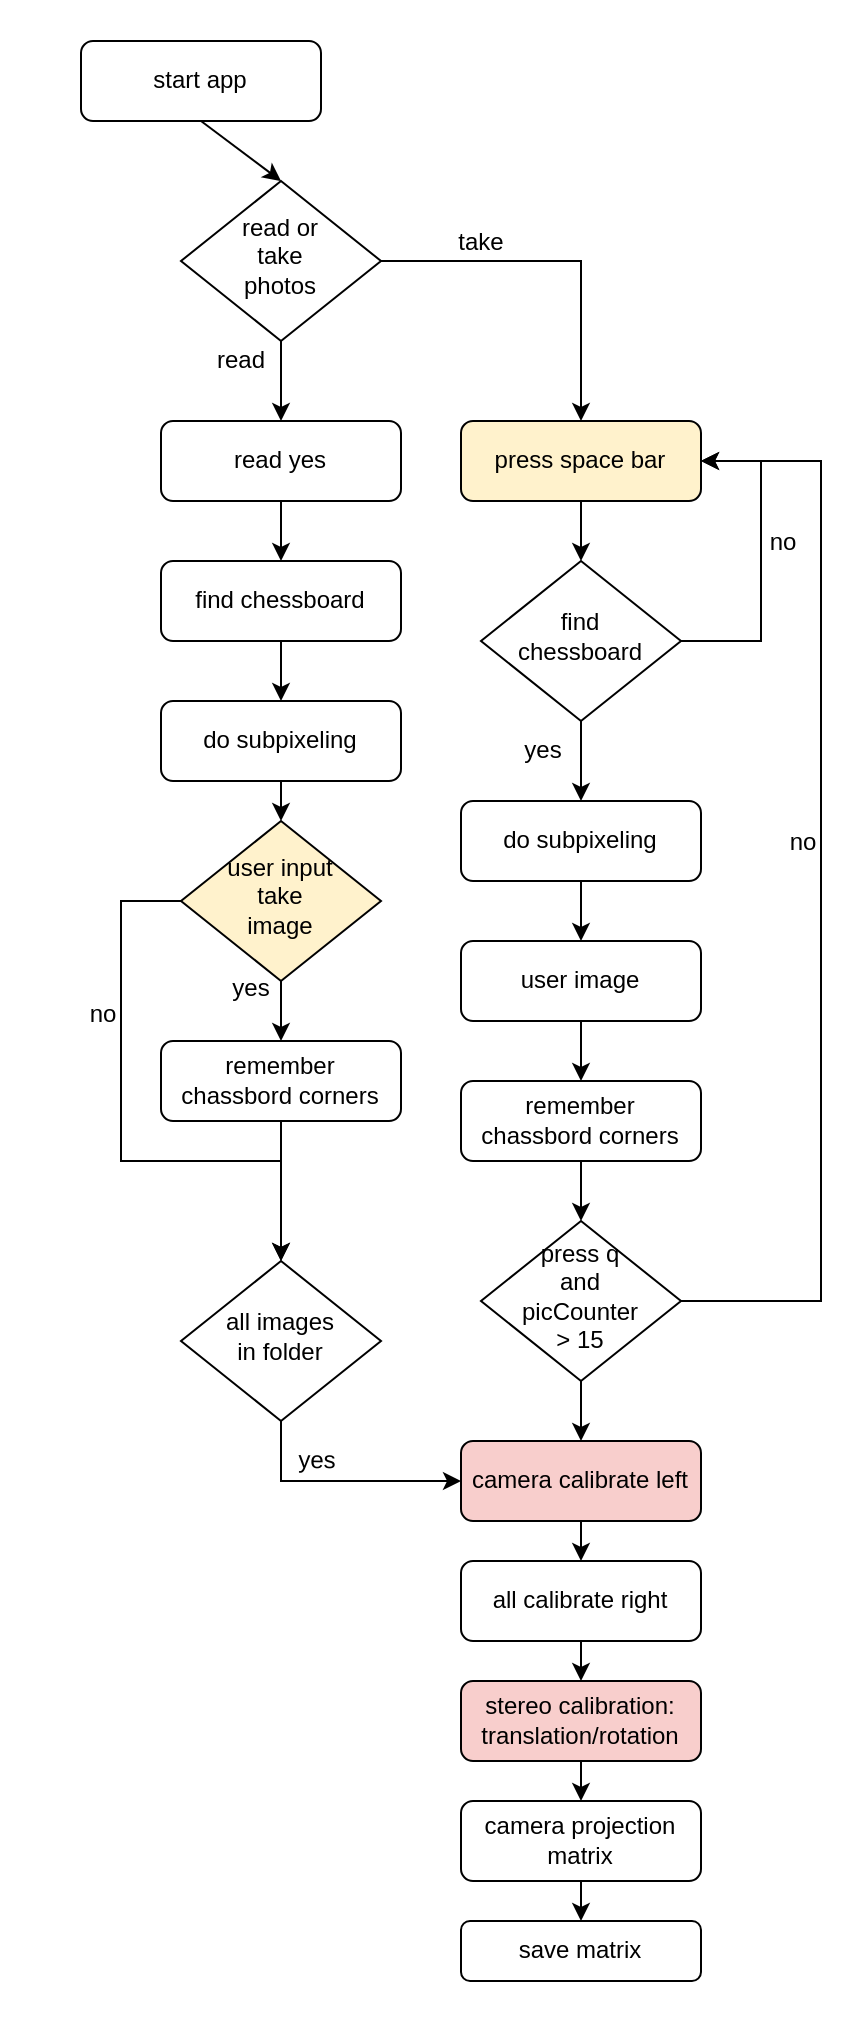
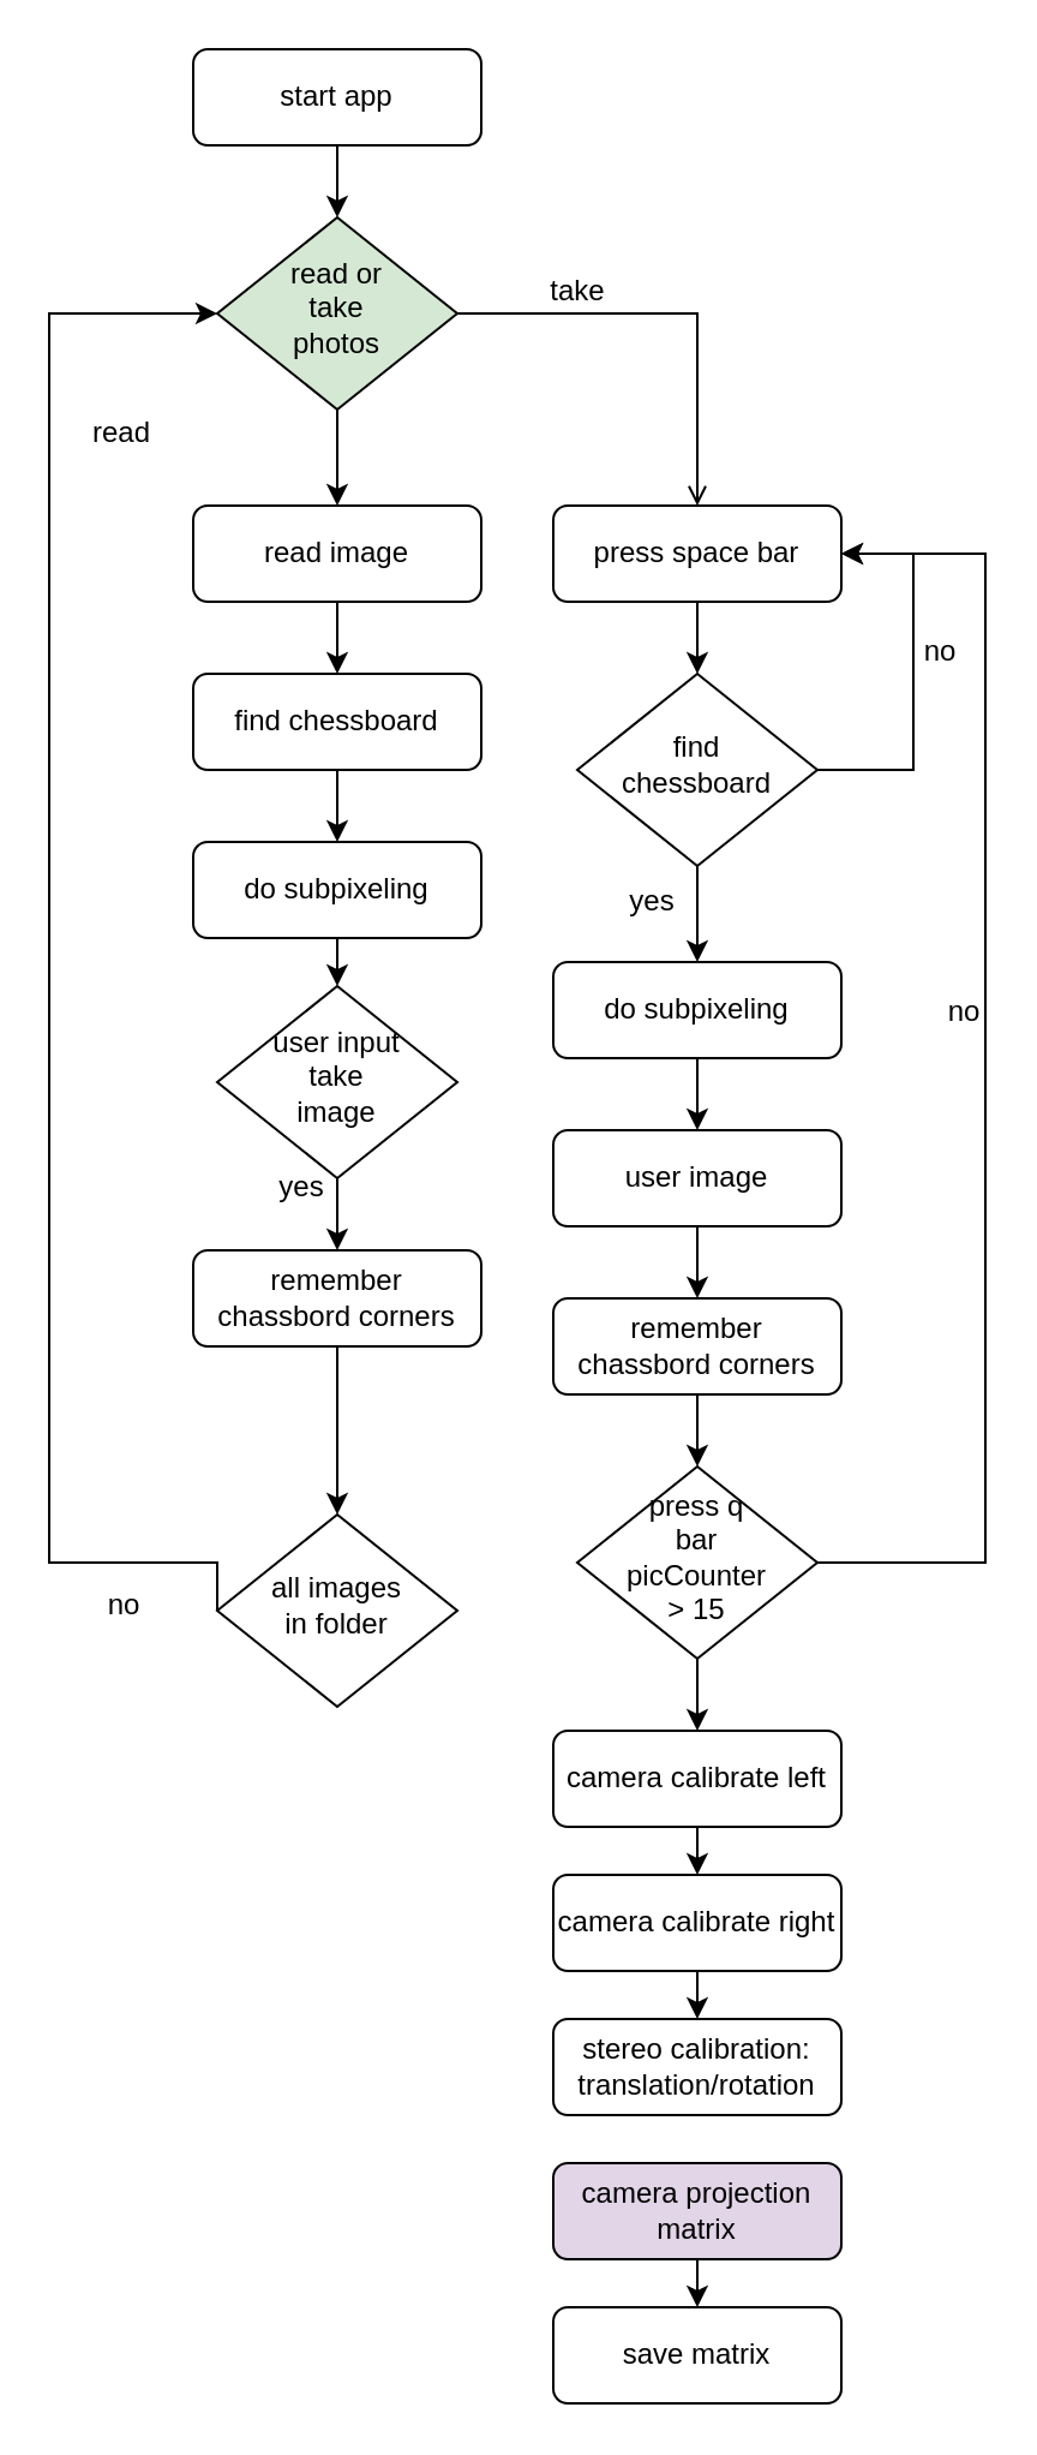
- <mxCell id="2" value="start app" style="rounded=1;whiteSpace=wrap;html=1;fontSize=12;glass=0;strokeWidth=1;shadow=0;" parent="1" vertex="1"><mxGeometry x="40" y="20" width="120" height="40" as="geometry" /></mxCell>
+ <mxCell id="2" value="start app" style="rounded=1;whiteSpace=wrap;html=1;fontSize=12;glass=0;strokeWidth=1;shadow=0;" parent="1" vertex="1"><mxGeometry x="80" y="20" width="120" height="40" as="geometry" /></mxCell>
- <mxCell id="6" value="&lt;div&gt;read or &lt;br&gt;&lt;/div&gt;&lt;div&gt;take &lt;br&gt;&lt;/div&gt;&lt;div&gt;photos&lt;br&gt;&lt;/div&gt;" style="rhombus;whiteSpace=wrap;html=1;shadow=0;fontFamily=Helvetica;fontSize=12;align=center;strokeWidth=1;spacing=6;spacingTop=-4;" parent="1" vertex="1"><mxGeometry x="90" y="90" width="100" height="80" as="geometry" /></mxCell>
+ <mxCell id="6" value="&lt;div&gt;read or &lt;br&gt;&lt;/div&gt;&lt;div&gt;take &lt;br&gt;&lt;/div&gt;&lt;div&gt;photos&lt;br&gt;&lt;/div&gt;" style="rhombus;whiteSpace=wrap;html=1;shadow=0;fontFamily=Helvetica;fontSize=12;align=center;strokeWidth=1;spacing=6;spacingTop=-4;fillColor=#d5e8d4;" parent="1" vertex="1"><mxGeometry x="90" y="90" width="100" height="80" as="geometry" /></mxCell>
- <mxCell id="10" value="read" style="text;html=1;align=center;verticalAlign=middle;resizable=0;points=[];autosize=1;" vertex="1" parent="1"><mxGeometry x="100" y="170" width="40" height="20" as="geometry" /></mxCell>
+ <mxCell id="10" value="read" style="text;html=1;align=center;verticalAlign=middle;resizable=0;points=[];autosize=1;" vertex="1" parent="1"><mxGeometry x="30" y="170" width="40" height="20" as="geometry" /></mxCell>
- <mxCell id="3" style="edgeStyle=orthogonalEdgeStyle;rounded=0;orthogonalLoop=1;jettySize=auto;html=1;exitX=1;exitY=0.5;exitDx=0;exitDy=0;entryX=0.5;entryY=0;entryDx=0;entryDy=0;" edge="1" parent="1" source="6" target="8"><mxGeometry relative="1" as="geometry" /></mxCell>
+ <mxCell id="3" style="edgeStyle=orthogonalEdgeStyle;rounded=0;orthogonalLoop=1;jettySize=auto;html=1;exitX=1;exitY=0.5;exitDx=0;exitDy=0;entryX=0.5;entryY=0;entryDx=0;entryDy=0;endArrow=open;" edge="1" parent="1" source="6" target="8"><mxGeometry relative="1" as="geometry" /></mxCell>
- <mxCell id="29" value="read yes" style="rounded=1;whiteSpace=wrap;html=1;fontSize=12;glass=0;strokeWidth=1;shadow=0;" vertex="1" parent="1"><mxGeometry x="80" y="210" width="120" height="40" as="geometry" /></mxCell>
+ <mxCell id="29" value="read image" style="rounded=1;whiteSpace=wrap;html=1;fontSize=12;glass=0;strokeWidth=1;shadow=0;" vertex="1" parent="1"><mxGeometry x="80" y="210" width="120" height="40" as="geometry" /></mxCell>
- <mxCell id="8" value="press space bar" style="rounded=1;whiteSpace=wrap;html=1;fontSize=12;glass=0;strokeWidth=1;shadow=0;fillColor=#fff2cc;" parent="1" vertex="1"><mxGeometry x="230" y="210" width="120" height="40" as="geometry" /></mxCell>
+ <mxCell id="8" value="press space bar" style="rounded=1;whiteSpace=wrap;html=1;fontSize=12;glass=0;strokeWidth=1;shadow=0;" parent="1" vertex="1"><mxGeometry x="230" y="210" width="120" height="40" as="geometry" /></mxCell>
+ <mxCell id="38" style="edgeStyle=orthogonalEdgeStyle;rounded=0;orthogonalLoop=1;jettySize=auto;html=1;exitX=0;exitY=0.5;exitDx=0;exitDy=0;entryX=0;entryY=0.5;entryDx=0;entryDy=0;" edge="1" parent="1" source="40" target="6"><mxGeometry relative="1" as="geometry"><mxPoint x="0" y="160" as="targetPoint" /><Array as="points"><mxPoint x="20" y="650" /><mxPoint x="20" y="130" /></Array></mxGeometry></mxCell>
+ <mxCell id="39" value="no" style="text;html=1;align=center;verticalAlign=middle;resizable=0;points=[];labelBackgroundColor=#ffffff;" vertex="1" connectable="0" parent="38"><mxGeometry x="0.348" y="2" relative="1" as="geometry"><mxPoint x="32" y="385" as="offset" /></mxGeometry></mxCell>
- <mxCell id="45" value="user input &lt;br&gt;take &lt;br&gt;image" style="rhombus;whiteSpace=wrap;html=1;shadow=0;fontFamily=Helvetica;fontSize=12;align=center;strokeWidth=1;spacing=6;spacingTop=-4;fillColor=#fff2cc;" vertex="1" parent="1"><mxGeometry x="90" y="410" width="100" height="80" as="geometry" /></mxCell>
+ <mxCell id="45" value="user input &lt;br&gt;take &lt;br&gt;image" style="rhombus;whiteSpace=wrap;html=1;shadow=0;fontFamily=Helvetica;fontSize=12;align=center;strokeWidth=1;spacing=6;spacingTop=-4;" vertex="1" parent="1"><mxGeometry x="90" y="410" width="100" height="80" as="geometry" /></mxCell>
- <mxCell id="43" style="edgeStyle=orthogonalEdgeStyle;rounded=0;orthogonalLoop=1;jettySize=auto;html=1;exitX=0;exitY=0.5;exitDx=0;exitDy=0;entryX=0.5;entryY=0;entryDx=0;entryDy=0;" edge="1" parent="1" source="45" target="40"><mxGeometry relative="1" as="geometry"><Array as="points"><mxPoint x="60" y="450" /><mxPoint x="60" y="580" /><mxPoint x="140" y="580" /></Array></mxGeometry></mxCell>
- <mxCell id="44" value="no" style="text;html=1;align=center;verticalAlign=middle;resizable=0;points=[];labelBackgroundColor=#ffffff;" vertex="1" connectable="0" parent="43"><mxGeometry x="-0.408" y="-2" relative="1" as="geometry"><mxPoint x="-8" as="offset" /></mxGeometry></mxCell>
- <mxCell id="23" value="&lt;div&gt;press q&lt;br&gt;&lt;/div&gt;&lt;div&gt;and&lt;/div&gt;picCounter&lt;br&gt; &amp;gt; 15" style="rhombus;whiteSpace=wrap;html=1;shadow=0;fontFamily=Helvetica;fontSize=12;align=center;strokeWidth=1;spacing=6;spacingTop=-4;" vertex="1" parent="1"><mxGeometry x="240" y="610" width="100" height="80" as="geometry" /></mxCell>
+ <mxCell id="23" value="&lt;div&gt;press q&lt;br&gt;&lt;/div&gt;&lt;div&gt;bar&lt;/div&gt;picCounter&lt;br&gt; &amp;gt; 15" style="rhombus;whiteSpace=wrap;html=1;shadow=0;fontFamily=Helvetica;fontSize=12;align=center;strokeWidth=1;spacing=6;spacingTop=-4;" vertex="1" parent="1"><mxGeometry x="240" y="610" width="100" height="80" as="geometry" /></mxCell>
- <mxCell id="36" style="edgeStyle=orthogonalEdgeStyle;rounded=0;orthogonalLoop=1;jettySize=auto;html=1;exitX=0.5;exitY=1;exitDx=0;exitDy=0;entryX=0;entryY=0.5;entryDx=0;entryDy=0;" edge="1" parent="1" source="40" target="25"><mxGeometry relative="1" as="geometry" /></mxCell>
- <mxCell id="37" value="yes" style="text;html=1;align=center;verticalAlign=middle;resizable=0;points=[];labelBackgroundColor=#ffffff;rotation=1;" vertex="1" connectable="0" parent="36"><mxGeometry x="-0.414" relative="1" as="geometry"><mxPoint x="13" y="-11" as="offset" /></mxGeometry></mxCell>
- <mxCell id="25" value="camera calibrate left" style="rounded=1;whiteSpace=wrap;html=1;fontSize=12;glass=0;strokeWidth=1;shadow=0;fillColor=#f8cecc;" vertex="1" parent="1"><mxGeometry x="230" y="720" width="120" height="40" as="geometry" /></mxCell>
+ <mxCell id="25" value="camera calibrate left" style="rounded=1;whiteSpace=wrap;html=1;fontSize=12;glass=0;strokeWidth=1;shadow=0;" vertex="1" parent="1"><mxGeometry x="230" y="720" width="120" height="40" as="geometry" /></mxCell>
- <mxCell id="47" value="all calibrate right" style="rounded=1;whiteSpace=wrap;html=1;fontSize=12;glass=0;strokeWidth=1;shadow=0;" vertex="1" parent="1"><mxGeometry x="230" y="780" width="120" height="40" as="geometry" /></mxCell>
+ <mxCell id="47" value="camera calibrate right" style="rounded=1;whiteSpace=wrap;html=1;fontSize=12;glass=0;strokeWidth=1;shadow=0;" vertex="1" parent="1"><mxGeometry x="230" y="780" width="120" height="40" as="geometry" /></mxCell>
- <mxCell id="49" value="&lt;div&gt;stereo calibration:&lt;/div&gt;&lt;div&gt;translation/rotation&lt;br&gt;&lt;/div&gt;" style="rounded=1;whiteSpace=wrap;html=1;fontSize=12;glass=0;strokeWidth=1;shadow=0;fillColor=#f8cecc;" vertex="1" parent="1"><mxGeometry x="230" y="840" width="120" height="40" as="geometry" /></mxCell>
+ <mxCell id="49" value="&lt;div&gt;stereo calibration:&lt;/div&gt;&lt;div&gt;translation/rotation&lt;br&gt;&lt;/div&gt;" style="rounded=1;whiteSpace=wrap;html=1;fontSize=12;glass=0;strokeWidth=1;shadow=0;" vertex="1" parent="1"><mxGeometry x="230" y="840" width="120" height="40" as="geometry" /></mxCell>
- <mxCell id="48" style="edgeStyle=orthogonalEdgeStyle;rounded=0;orthogonalLoop=1;jettySize=auto;html=1;exitX=0.5;exitY=1;exitDx=0;exitDy=0;entryX=0.5;entryY=0;entryDx=0;entryDy=0;" edge="1" parent="1" source="49" target="51"><mxGeometry relative="1" as="geometry" /></mxCell>
- <mxCell id="51" value="camera projection matrix" style="rounded=1;whiteSpace=wrap;html=1;fontSize=12;glass=0;strokeWidth=1;shadow=0;" vertex="1" parent="1"><mxGeometry x="230" y="900" width="120" height="40" as="geometry" /></mxCell>
+ <mxCell id="51" value="camera projection matrix" style="rounded=1;whiteSpace=wrap;html=1;fontSize=12;glass=0;strokeWidth=1;shadow=0;fillColor=#e1d5e7;" vertex="1" parent="1"><mxGeometry x="230" y="900" width="120" height="40" as="geometry" /></mxCell>
- <mxCell id="52" value="save matrix" style="rounded=1;whiteSpace=wrap;html=1;fontSize=12;glass=0;strokeWidth=1;shadow=0;" vertex="1" parent="1"><mxGeometry x="230" y="960" width="120" height="30" as="geometry" /></mxCell>
+ <mxCell id="52" value="save matrix" style="rounded=1;whiteSpace=wrap;html=1;fontSize=12;glass=0;strokeWidth=1;shadow=0;" vertex="1" parent="1"><mxGeometry x="230" y="960" width="120" height="40" as="geometry" /></mxCell>
